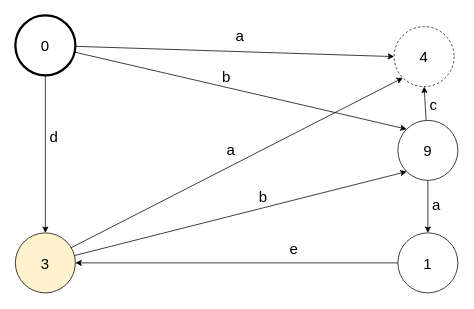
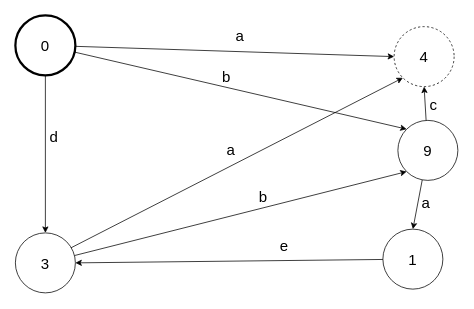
- <mxCell id="19" value="&lt;font style=&quot;font-size: 20px;&quot;&gt;3&lt;/font&gt;" style="ellipse;whiteSpace=wrap;html=1;aspect=fixed;fillColor=#fff2cc;" vertex="1" parent="1"><mxGeometry x="20" y="310" width="80" height="80" as="geometry" /></mxCell>
+ <mxCell id="19" value="&lt;font style=&quot;font-size: 20px;&quot;&gt;3&lt;/font&gt;" style="ellipse;whiteSpace=wrap;html=1;aspect=fixed;" vertex="1" parent="1"><mxGeometry x="20" y="310" width="80" height="80" as="geometry" /></mxCell>
- <mxCell id="9" value="&lt;font style=&quot;font-size: 20px;&quot;&gt;1&lt;/font&gt;" style="ellipse;whiteSpace=wrap;html=1;aspect=fixed;" vertex="1" parent="1"><mxGeometry x="530" y="310" width="80" height="80" as="geometry" /></mxCell>
+ <mxCell id="9" value="&lt;font style=&quot;font-size: 20px;&quot;&gt;1&lt;/font&gt;" style="ellipse;whiteSpace=wrap;html=1;aspect=fixed;" vertex="1" parent="1"><mxGeometry x="510" y="305" width="80" height="80" as="geometry" /></mxCell>
